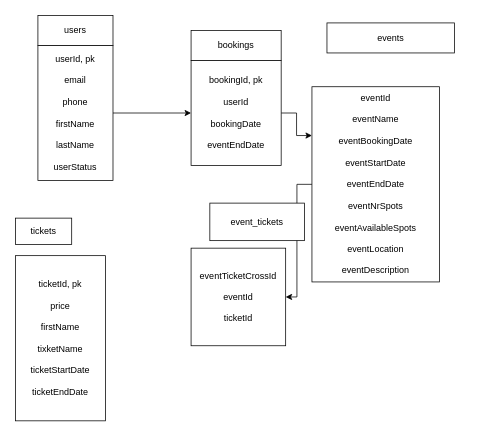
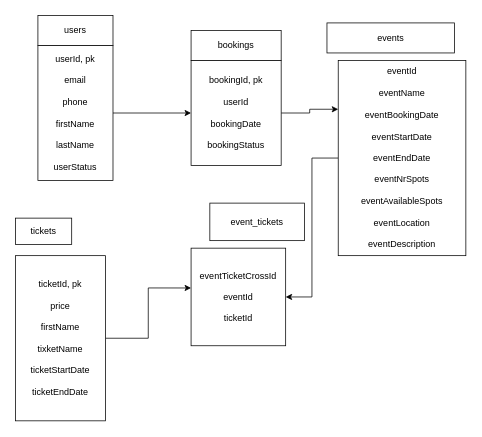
- <mxCell id="11" value="bookingId, pk&lt;br&gt;&lt;br&gt;userId&lt;br&gt;&lt;br&gt;bookingDate&lt;br&gt;&lt;br&gt;eventEndDate" style="text;html=1;strokeColor=none;fillColor=none;align=center;verticalAlign=middle;whiteSpace=wrap;rounded=0;" parent="1" vertex="1"><mxGeometry x="274" y="85" width="80" height="130" as="geometry" /></mxCell>
+ <mxCell id="11" value="bookingId, pk&lt;br&gt;&lt;br&gt;userId&lt;br&gt;&lt;br&gt;bookingDate&lt;br&gt;&lt;br&gt;bookingStatus" style="text;html=1;strokeColor=none;fillColor=none;align=center;verticalAlign=middle;whiteSpace=wrap;rounded=0;" parent="1" vertex="1"><mxGeometry x="274" y="85" width="80" height="130" as="geometry" /></mxCell>
- <mxCell id="14" value="eventId&lt;br&gt;&lt;br&gt;eventName&lt;br&gt;&lt;br&gt;eventBookingDate&lt;br&gt;&lt;br&gt;eventStartDate&lt;br&gt;&lt;br&gt;eventEndDate&lt;br&gt;&lt;br&gt;eventNrSpots&lt;br&gt;&lt;br&gt;eventAvailableSpots&lt;br&gt;&lt;br&gt;eventLocation&lt;br&gt;&lt;br&gt;eventDescription" style="rounded=0;whiteSpace=wrap;html=1;" parent="1" vertex="1"><mxGeometry x="415" y="115" width="170" height="260" as="geometry" /></mxCell>
+ <mxCell id="14" value="eventId&lt;br&gt;&lt;br&gt;eventName&lt;br&gt;&lt;br&gt;eventBookingDate&lt;br&gt;&lt;br&gt;eventStartDate&lt;br&gt;&lt;br&gt;eventEndDate&lt;br&gt;&lt;br&gt;eventNrSpots&lt;br&gt;&lt;br&gt;eventAvailableSpots&lt;br&gt;&lt;br&gt;eventLocation&lt;br&gt;&lt;br&gt;eventDescription" style="rounded=0;whiteSpace=wrap;html=1;" parent="1" vertex="1"><mxGeometry x="450" y="80" width="170" height="260" as="geometry" /></mxCell>
+ <mxCell id="16" style="edgeStyle=orthogonalEdgeStyle;rounded=0;orthogonalLoop=1;jettySize=auto;html=1;entryX=0;entryY=0.408;entryDx=0;entryDy=0;entryPerimeter=0;" parent="1" source="17" target="19" edge="1"><mxGeometry relative="1" as="geometry" /></mxCell>
